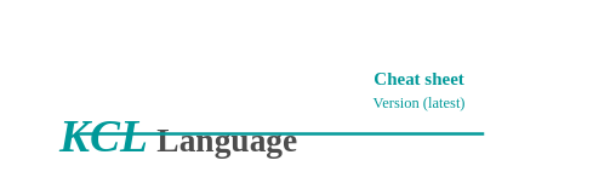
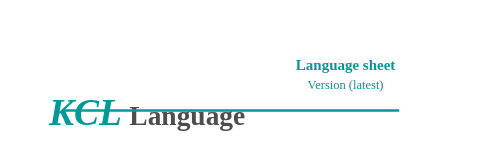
- <mxCell id="3" value="&lt;font face=&quot;Comic Sans MS&quot; color=&quot;#009999&quot;&gt;&lt;b&gt;Cheat sheet&lt;/b&gt;&lt;br&gt;&lt;font style=&quot;font-size: 10px&quot;&gt;Version (latest)&lt;/font&gt;&lt;/font&gt;" style="text;html=1;strokeColor=none;fillColor=none;align=center;verticalAlign=middle;whiteSpace=wrap;rounded=0;" parent="1" vertex="1"><mxGeometry x="224" y="39" width="105" height="40" as="geometry" /></mxCell>
+ <mxCell id="3" value="&lt;font face=&quot;Comic Sans MS&quot; color=&quot;#009999&quot;&gt;&lt;b&gt;Language sheet&lt;/b&gt;&lt;br&gt;&lt;font style=&quot;font-size: 10px&quot;&gt;Version (latest)&lt;/font&gt;&lt;/font&gt;" style="text;html=1;strokeColor=none;fillColor=none;align=center;verticalAlign=middle;whiteSpace=wrap;rounded=0;" parent="1" vertex="1"><mxGeometry x="224" y="39" width="105" height="40" as="geometry" /></mxCell>
